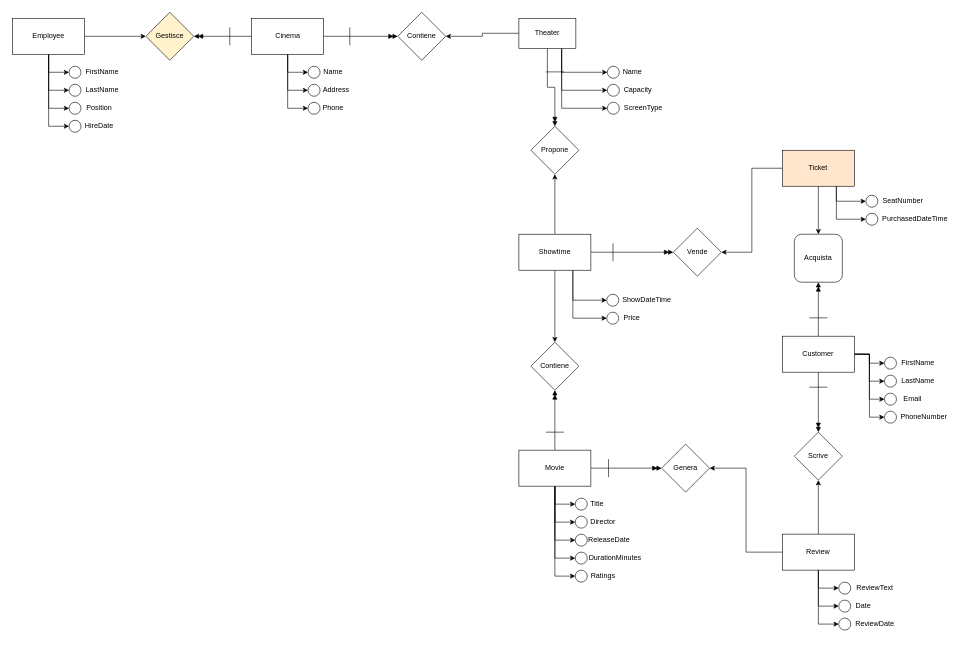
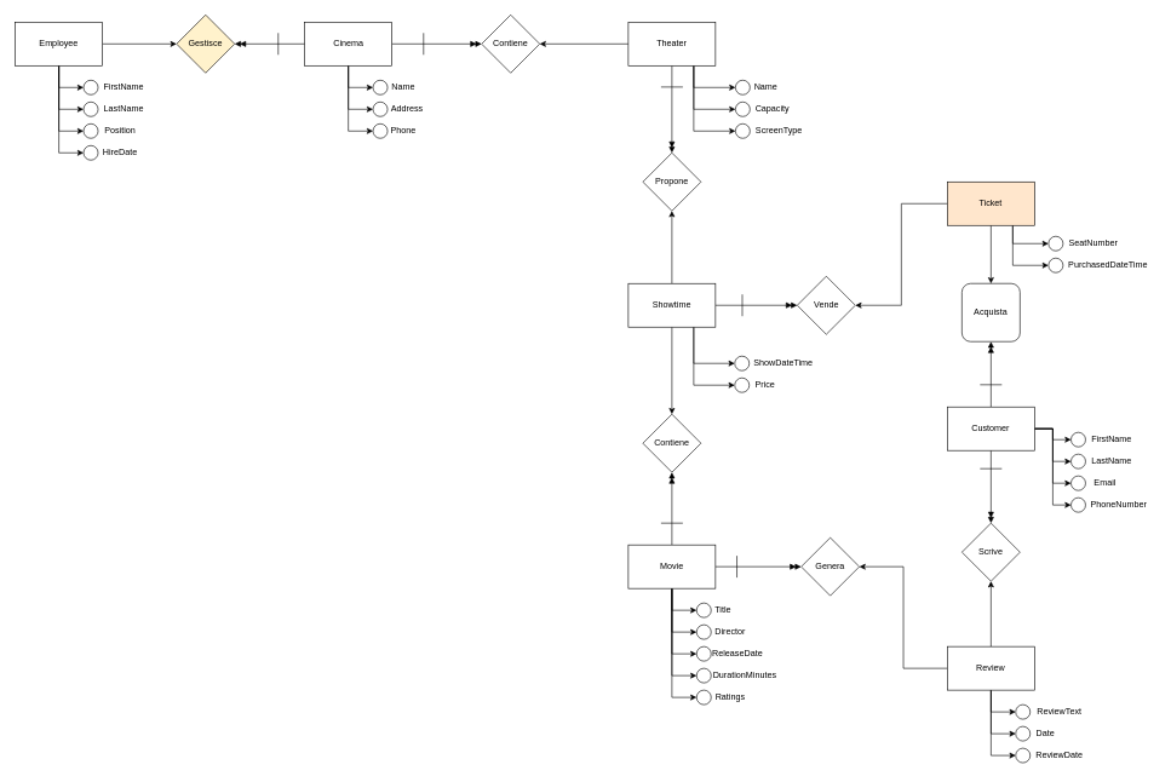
- <mxCell id="25" value="Theater" style="rounded=0;whiteSpace=wrap;html=1;" vertex="1" parent="1"><mxGeometry x="864" y="30" width="95" height="50" as="geometry" /></mxCell>
+ <mxCell id="25" value="Theater" style="rounded=0;whiteSpace=wrap;html=1;" vertex="1" parent="1"><mxGeometry x="864" y="30" width="120" height="60" as="geometry" /></mxCell>
- <mxCell id="111" value="Vende" style="rhombus;whiteSpace=wrap;html=1;" vertex="1" parent="1"><mxGeometry x="1121.5" y="380" width="80" height="80" as="geometry" /></mxCell>
+ <mxCell id="111" value="Vende" style="rhombus;whiteSpace=wrap;html=1;" vertex="1" parent="1"><mxGeometry x="1096.5" y="380" width="80" height="80" as="geometry" /></mxCell>
